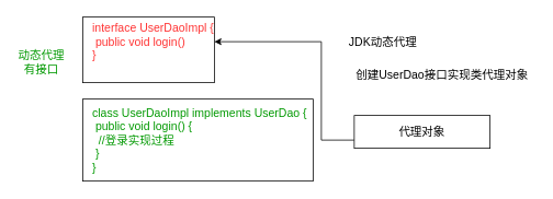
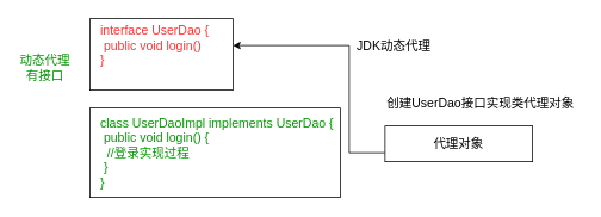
- <mxCell id="4" value="&lt;font color=&quot;#ff3333&quot; style=&quot;font-size: 14px;&quot;&gt;interface UserDaoImpl {&lt;br&gt;&lt;span style=&quot;white-space: pre;&quot;&gt; &lt;/span&gt;public void login()&lt;br&gt;}&lt;/font&gt;" style="text;html=1;strokeColor=none;fillColor=none;align=left;verticalAlign=middle;whiteSpace=wrap;rounded=0;" vertex="1" parent="1"><mxGeometry x="110" y="20" width="160" height="60" as="geometry" /></mxCell>
+ <mxCell id="4" value="&lt;font color=&quot;#ff3333&quot; style=&quot;font-size: 14px;&quot;&gt;interface UserDao {&lt;br&gt;&lt;span style=&quot;white-space: pre;&quot;&gt; &lt;/span&gt;public void login()&lt;br&gt;}&lt;/font&gt;" style="text;html=1;strokeColor=none;fillColor=none;align=left;verticalAlign=middle;whiteSpace=wrap;rounded=0;" vertex="1" parent="1"><mxGeometry x="110" y="20" width="160" height="60" as="geometry" /></mxCell>
- <mxCell id="7" value="&lt;font color=&quot;#000000&quot;&gt;JDK动态代理&lt;/font&gt;" style="text;html=1;strokeColor=none;fillColor=none;align=center;verticalAlign=middle;whiteSpace=wrap;rounded=0;fontSize=14;fontColor=#009900;" vertex="1" parent="1"><mxGeometry x="410" y="35" width="110" height="30" as="geometry" /></mxCell>
+ <mxCell id="7" value="&lt;font color=&quot;#000000&quot;&gt;JDK动态代理&lt;/font&gt;" style="text;html=1;strokeColor=none;fillColor=none;align=center;verticalAlign=middle;whiteSpace=wrap;rounded=0;fontSize=14;fontColor=#009900;" vertex="1" parent="1"><mxGeometry x="385" y="35" width="110" height="30" as="geometry" /></mxCell>
- <mxCell id="8" value="&lt;font color=&quot;#000000&quot;&gt;创建UserDao接口实现类代理对象&lt;/font&gt;" style="text;html=1;strokeColor=none;fillColor=none;align=center;verticalAlign=middle;whiteSpace=wrap;rounded=0;fontSize=14;fontColor=#009900;" vertex="1" parent="1"><mxGeometry x="424" y="75" width="226" height="30" as="geometry" /></mxCell>
+ <mxCell id="8" value="&lt;font color=&quot;#000000&quot;&gt;创建UserDao接口实现类代理对象&lt;/font&gt;" style="text;html=1;strokeColor=none;fillColor=none;align=center;verticalAlign=middle;whiteSpace=wrap;rounded=0;fontSize=14;fontColor=#009900;" vertex="1" parent="1"><mxGeometry x="424" y="100" width="226" height="30" as="geometry" /></mxCell>
